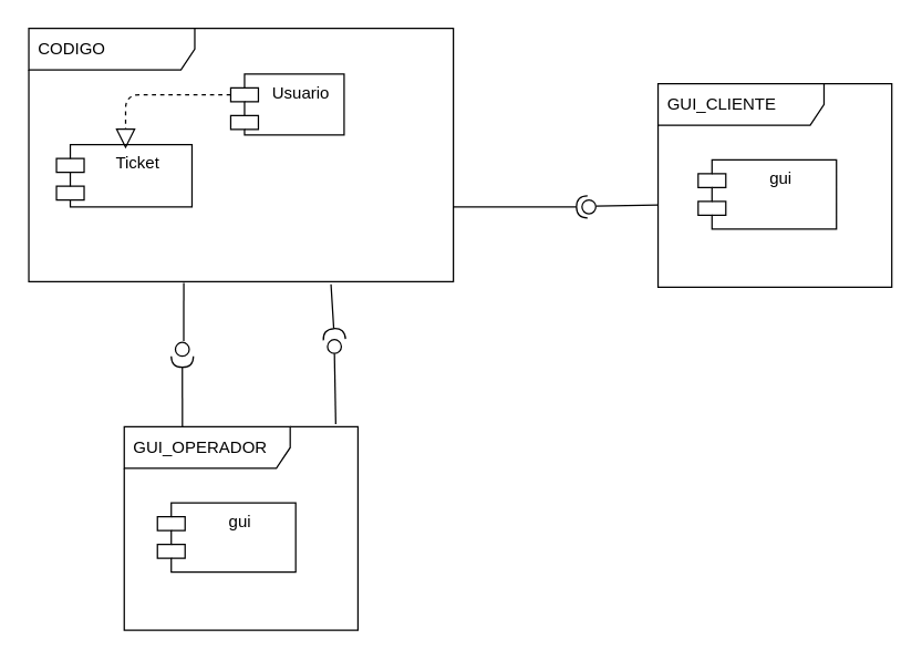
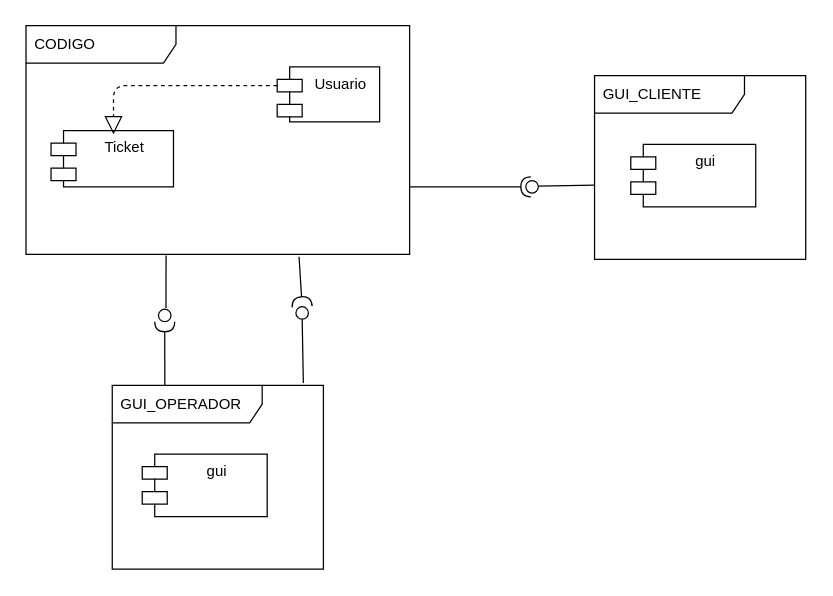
- <mxCell id="12" value="Usuario" style="shape=module;align=left;spacingLeft=20;align=center;verticalAlign=top;" vertex="1" parent="1"><mxGeometry x="166" y="53" width="82" height="44" as="geometry" /></mxCell>
+ <mxCell id="12" value="Usuario" style="shape=module;align=left;spacingLeft=20;align=center;verticalAlign=top;" vertex="1" parent="1"><mxGeometry x="221" y="53" width="82" height="44" as="geometry" /></mxCell>
